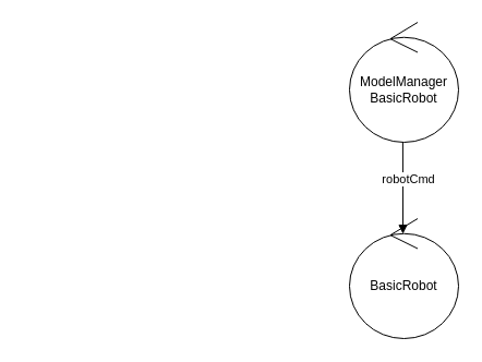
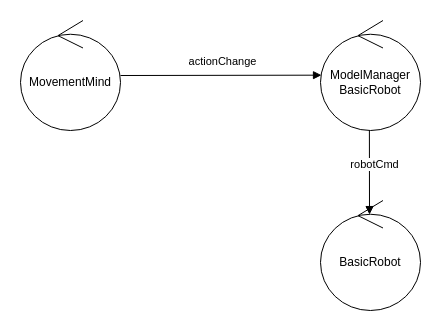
+ <mxCell id="4" value="actionChange" style="html=1;verticalAlign=bottom;endArrow=block;entryX=0.01;entryY=0.497;entryDx=0;entryDy=0;entryPerimeter=0;" edge="1" parent="1" source="2" target="3"><mxGeometry x="0.015" y="5" width="80" relative="1" as="geometry"><mxPoint x="120" y="75" as="sourcePoint" /><mxPoint x="200" y="75" as="targetPoint" /><mxPoint as="offset" /></mxGeometry></mxCell>
+ <mxCell id="2" value="MovementMind" style="ellipse;shape=umlControl;whiteSpace=wrap;html=1;" vertex="1" parent="1"><mxGeometry x="20" y="20" width="100" height="110" as="geometry" /></mxCell>
